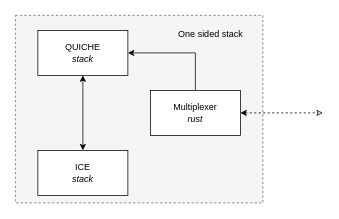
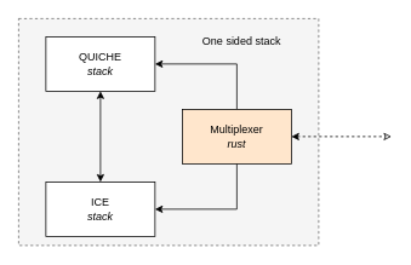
- <mxCell id="10" value="One sided stack" style="text;html=1;align=center;verticalAlign=middle;resizable=0;points=[];autosize=1;strokeColor=none;fillColor=none;" vertex="1" parent="1"><mxGeometry x="225" y="30" width="110" height="30" as="geometry" /></mxCell>
+ <mxCell id="10" value="One sided stack" style="text;html=1;align=center;verticalAlign=middle;resizable=0;points=[];autosize=1;strokeColor=none;fillColor=none;" vertex="1" parent="1"><mxGeometry x="210" y="30" width="110" height="30" as="geometry" /></mxCell>
- <mxCell id="9" value="&lt;div&gt;Multiplexer&lt;/div&gt;&lt;div&gt;&lt;i&gt;rust&lt;/i&gt;&lt;br&gt;&lt;/div&gt;" style="rounded=0;whiteSpace=wrap;html=1;" vertex="1" parent="1"><mxGeometry x="200" y="120" width="120" height="60" as="geometry" /></mxCell>
+ <mxCell id="9" value="&lt;div&gt;Multiplexer&lt;/div&gt;&lt;div&gt;&lt;i&gt;rust&lt;/i&gt;&lt;br&gt;&lt;/div&gt;" style="rounded=0;whiteSpace=wrap;html=1;fillColor=#ffe6cc;" vertex="1" parent="1"><mxGeometry x="200" y="120" width="120" height="60" as="geometry" /></mxCell>
+ <mxCell id="7" style="edgeStyle=orthogonalEdgeStyle;rounded=0;orthogonalLoop=1;jettySize=auto;html=1;entryX=1;entryY=0.5;entryDx=0;entryDy=0;" edge="1" parent="1" source="9" target="5"><mxGeometry relative="1" as="geometry"><Array as="points"><mxPoint x="260" y="230" /></Array></mxGeometry></mxCell>
